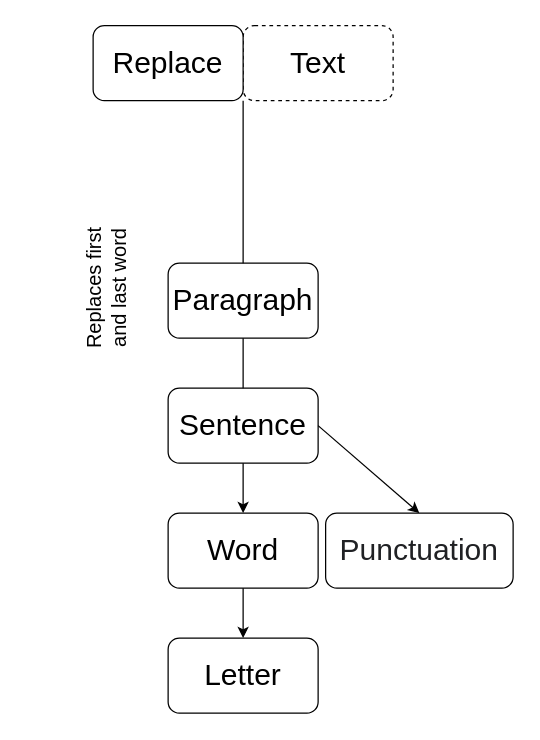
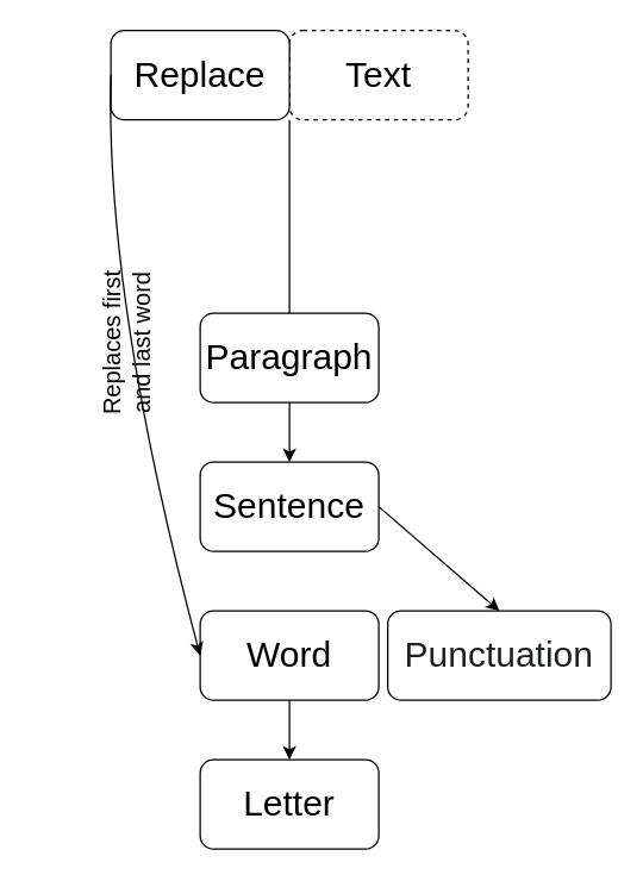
+ <mxCell id="10" value="" style="curved=1;endArrow=classic;html=1;exitX=0;exitY=0.5;exitDx=0;exitDy=0;entryX=0;entryY=0.5;entryDx=0;entryDy=0;" parent="1" source="9" target="3" edge="1"><mxGeometry width="50" height="50" relative="1" as="geometry"><mxPoint x="230" y="290" as="sourcePoint" /><mxPoint x="280" y="240" as="targetPoint" /><Array as="points"><mxPoint x="70" y="200" /></Array></mxGeometry></mxCell>
- <mxCell id="14" value="" style="endArrow=none;html=1;exitX=0.5;exitY=1;exitDx=0;exitDy=0;entryX=0.5;entryY=0;entryDx=0;entryDy=0;" edge="1" parent="1" source="12" target="4"><mxGeometry width="50" height="50" relative="1" as="geometry"><mxPoint x="170" y="240" as="sourcePoint" /><mxPoint x="220" y="190" as="targetPoint" /></mxGeometry></mxCell>
+ <mxCell id="14" value="" style="endArrow=classic;html=1;exitX=0.5;exitY=1;exitDx=0;exitDy=0;entryX=0.5;entryY=0;entryDx=0;entryDy=0;" edge="1" parent="1" source="12" target="4"><mxGeometry width="50" height="50" relative="1" as="geometry"><mxPoint x="170" y="240" as="sourcePoint" /><mxPoint x="220" y="190" as="targetPoint" /></mxGeometry></mxCell>
- <mxCell id="15" value="" style="endArrow=classic;html=1;exitX=0.5;exitY=1;exitDx=0;exitDy=0;entryX=0.5;entryY=0;entryDx=0;entryDy=0;" edge="1" parent="1" source="4" target="3"><mxGeometry width="50" height="50" relative="1" as="geometry"><mxPoint x="170" y="440" as="sourcePoint" /><mxPoint x="220" y="390" as="targetPoint" /></mxGeometry></mxCell>
